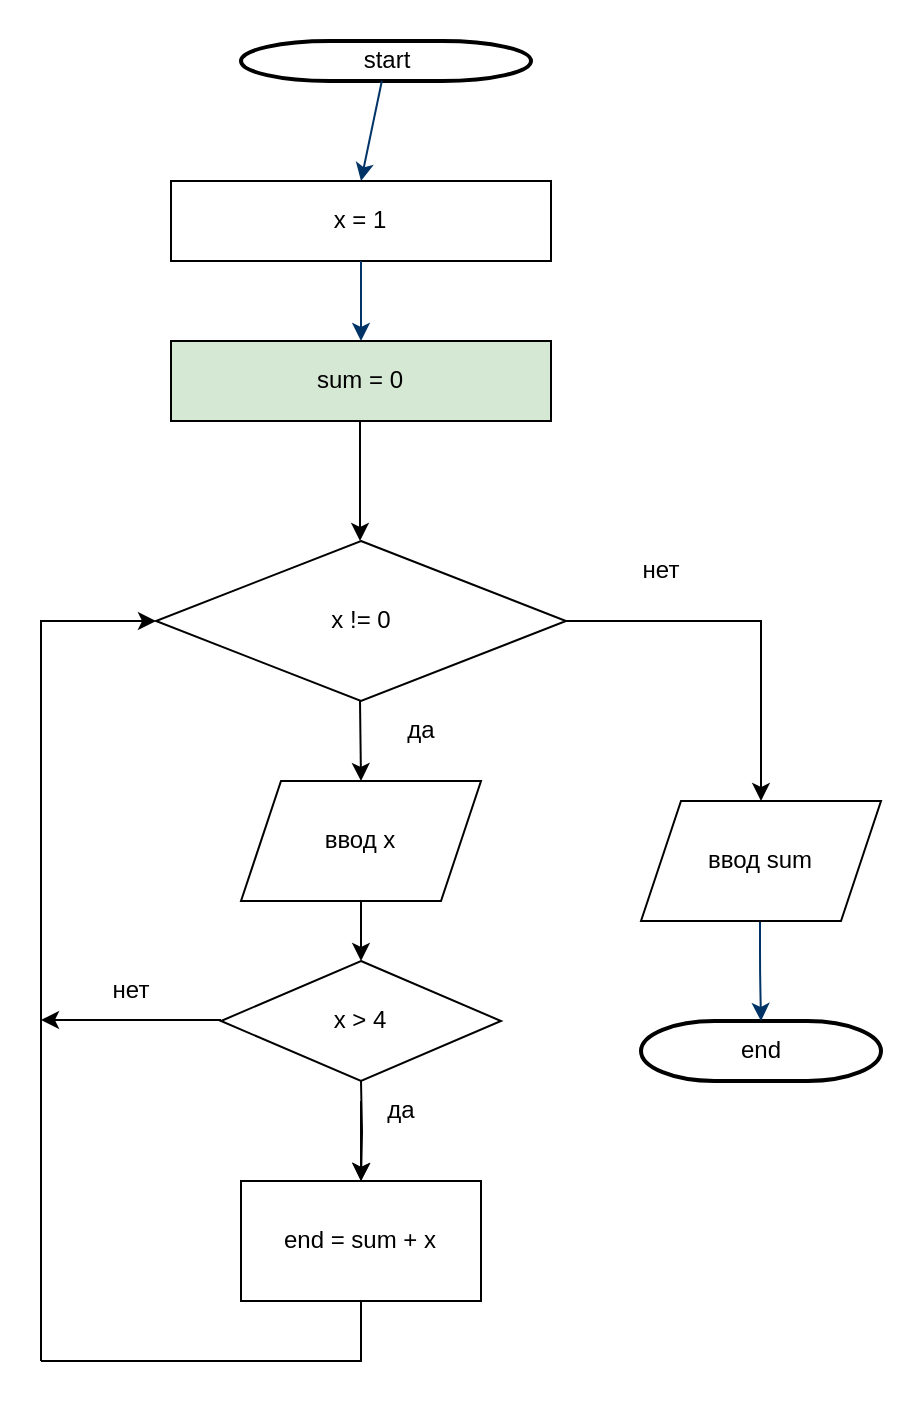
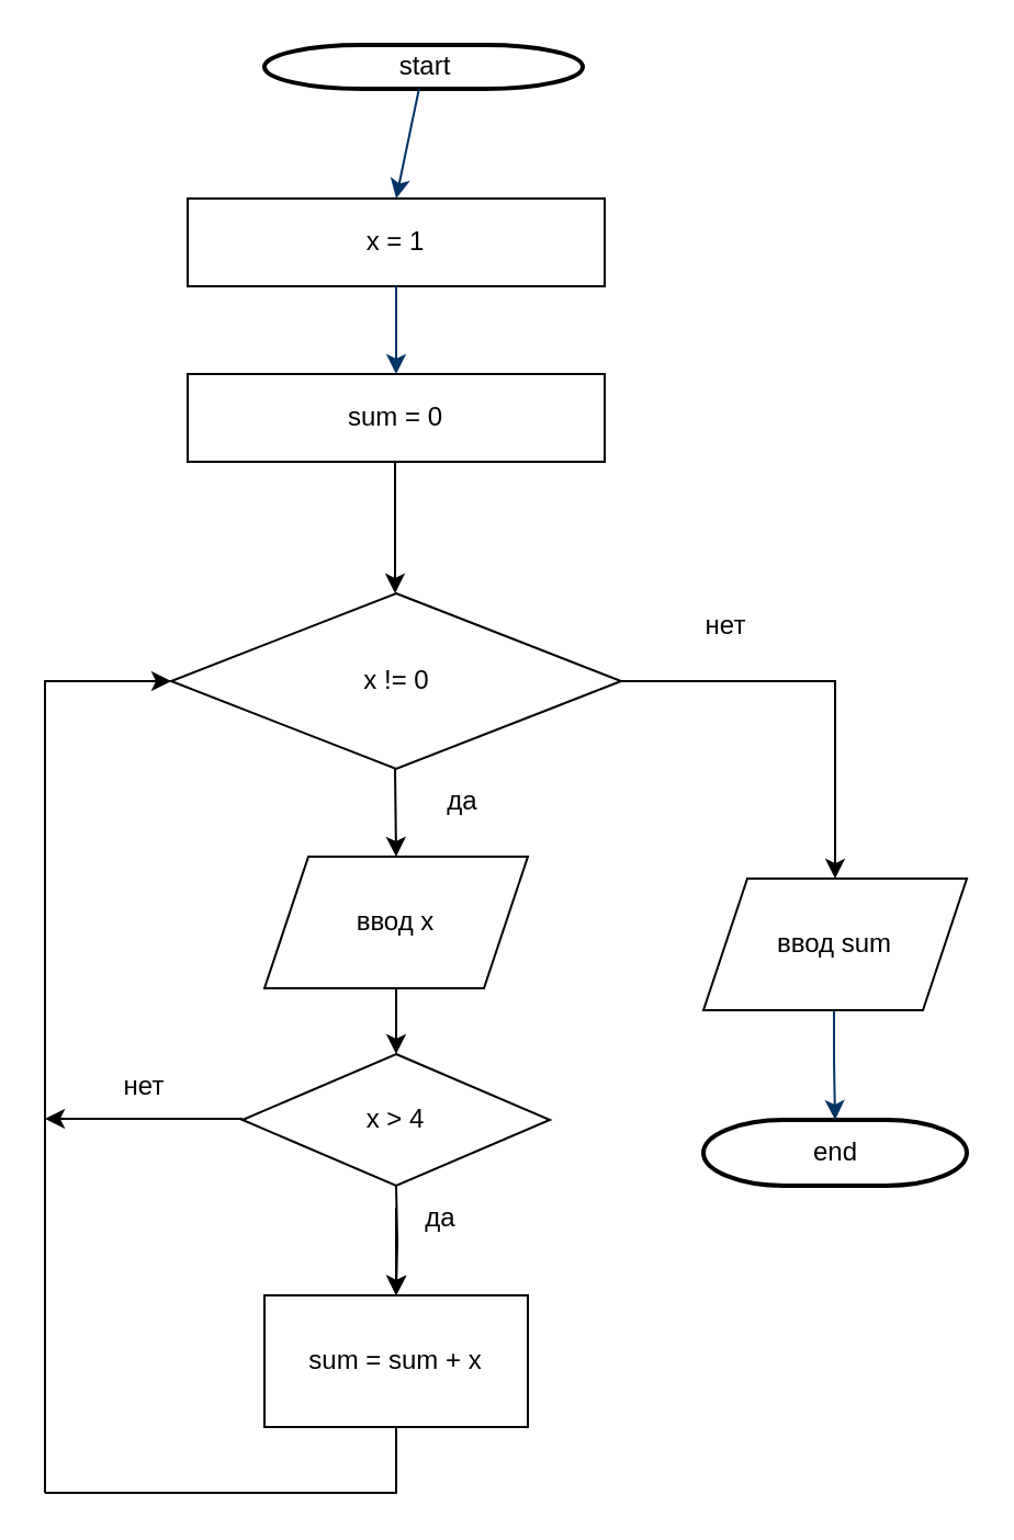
- <mxCell id="8" value="sum = 0" style="rounded=0;whiteSpace=wrap;html=1;fillColor=#d5e8d4;" parent="1" vertex="1"><mxGeometry x="85" y="170" width="190" height="40" as="geometry" /></mxCell>
+ <mxCell id="8" value="sum = 0" style="rounded=0;whiteSpace=wrap;html=1;" parent="1" vertex="1"><mxGeometry x="85" y="170" width="190" height="40" as="geometry" /></mxCell>
- <mxCell id="12" value="end = sum + x" style="rounded=0;whiteSpace=wrap;html=1;" parent="1" vertex="1"><mxGeometry x="120" y="590" width="120" height="60" as="geometry" /></mxCell>
+ <mxCell id="12" value="sum = sum + x" style="rounded=0;whiteSpace=wrap;html=1;" parent="1" vertex="1"><mxGeometry x="120" y="590" width="120" height="60" as="geometry" /></mxCell>
